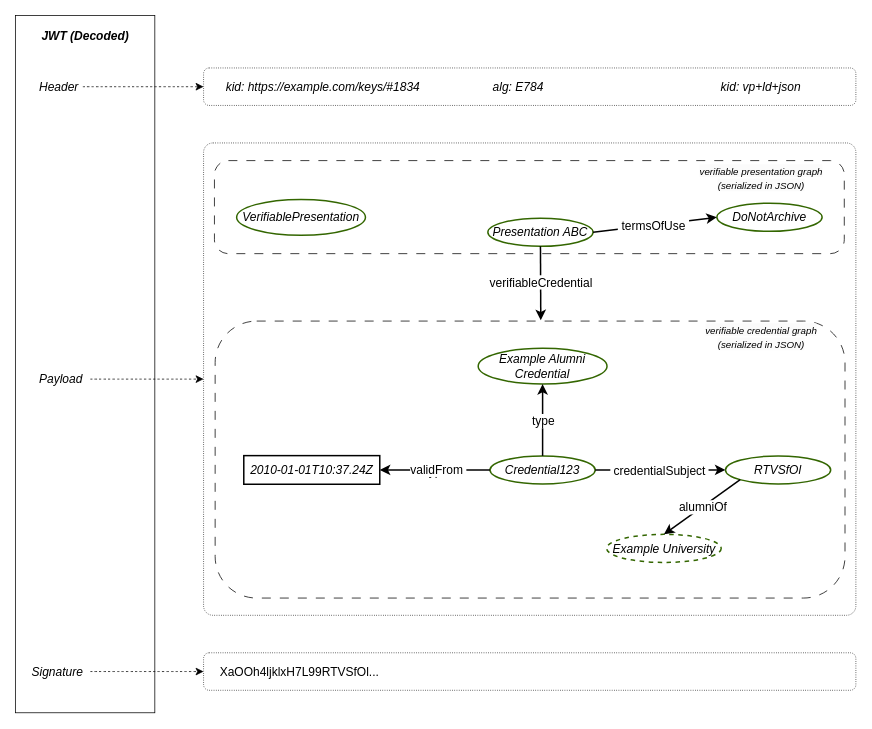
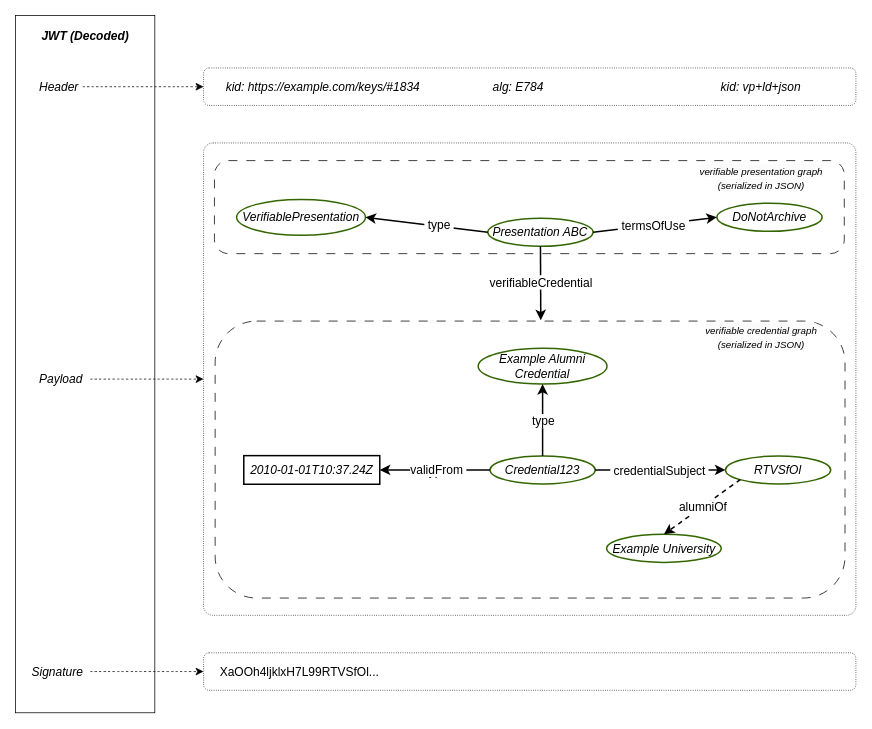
+ <mxCell id="30" style="edgeStyle=none;curved=1;rounded=0;orthogonalLoop=1;jettySize=auto;html=1;exitX=0;exitY=0.5;exitDx=0;exitDy=0;entryX=1;entryY=0.5;entryDx=0;entryDy=0;fontSize=12;startSize=8;endSize=8;strokeWidth=2;" parent="18" source="25" target="26" edge="1"><mxGeometry relative="1" as="geometry"><mxPoint x="298.015" y="185.441" as="sourcePoint" /><mxPoint x="589.167" y="185.441" as="targetPoint" /></mxGeometry></mxCell>
+ <mxCell id="31" value="&amp;nbsp;type&amp;nbsp;" style="edgeLabel;html=1;align=center;verticalAlign=middle;resizable=0;points=[];fontSize=16;" parent="30" vertex="1" connectable="0"><mxGeometry x="-0.181" y="-3" relative="1" as="geometry"><mxPoint as="offset" /></mxGeometry></mxCell>
- <mxCell id="48" value="" style="endArrow=classic;html=1;rounded=0;fontSize=12;startSize=8;endSize=8;curved=1;entryX=0.5;entryY=0;entryDx=0;entryDy=0;strokeWidth=2;exitX=0;exitY=1;exitDx=0;exitDy=0;" parent="18" source="38" target="34" edge="1"><mxGeometry width="50" height="50" relative="1" as="geometry"><mxPoint x="-277.607" y="-107.993" as="sourcePoint" /><mxPoint x="-94.324" y="-107.993" as="targetPoint" /></mxGeometry></mxCell>
+ <mxCell id="48" value="" style="endArrow=classic;html=1;rounded=0;fontSize=12;startSize=8;endSize=8;curved=1;entryX=0.5;entryY=0;entryDx=0;entryDy=0;strokeWidth=2;exitX=0;exitY=1;exitDx=0;exitDy=0;dashed=1;" parent="18" source="38" target="34" edge="1"><mxGeometry width="50" height="50" relative="1" as="geometry"><mxPoint x="-277.607" y="-107.993" as="sourcePoint" /><mxPoint x="-94.324" y="-107.993" as="targetPoint" /></mxGeometry></mxCell>
- <mxCell id="34" value="&lt;i&gt;&lt;font color=&quot;#000000&quot;&gt;Example University&lt;/font&gt;&lt;/i&gt;" style="ellipse;whiteSpace=wrap;html=1;fontSize=16;fillColor=none;strokeWidth=2;strokeColor=#336600;dashed=1;" parent="18" vertex="1"><mxGeometry x="537.619" y="522.041" width="152.736" height="37.439" as="geometry" /></mxCell>
+ <mxCell id="34" value="&lt;i&gt;&lt;font color=&quot;#000000&quot;&gt;Example University&lt;/font&gt;&lt;/i&gt;" style="ellipse;whiteSpace=wrap;html=1;fontSize=16;fillColor=none;strokeWidth=2;strokeColor=#336600;" parent="18" vertex="1"><mxGeometry x="537.619" y="522.041" width="152.736" height="37.439" as="geometry" /></mxCell>
